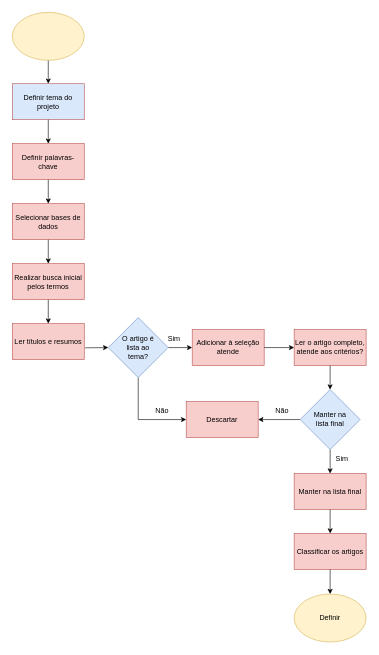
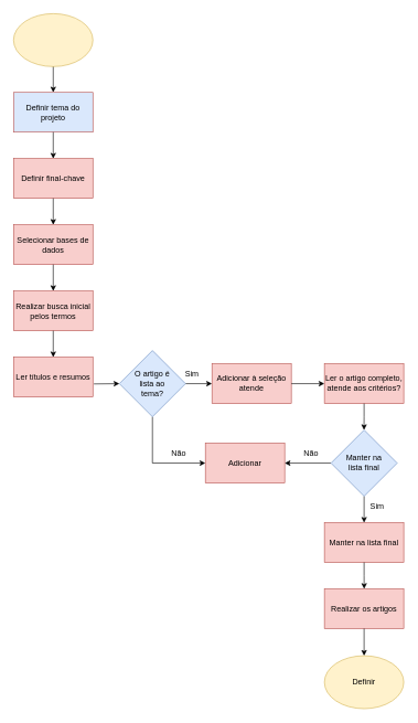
- <mxCell id="6" value="Definir palavras-chave" style="text;html=1;align=center;verticalAlign=middle;whiteSpace=wrap;rounded=0;" vertex="1" parent="1"><mxGeometry x="20" y="239" width="120" height="60" as="geometry" /></mxCell>
+ <mxCell id="6" value="Definir final-chave" style="text;html=1;align=center;verticalAlign=middle;whiteSpace=wrap;rounded=0;" vertex="1" parent="1"><mxGeometry x="20" y="239" width="120" height="60" as="geometry" /></mxCell>
- <mxCell id="24" value="Descartar" style="text;html=1;align=center;verticalAlign=middle;whiteSpace=wrap;rounded=0;" vertex="1" parent="1"><mxGeometry x="310" y="669" width="120" height="60" as="geometry" /></mxCell>
+ <mxCell id="24" value="Adicionar" style="text;html=1;align=center;verticalAlign=middle;whiteSpace=wrap;rounded=0;" vertex="1" parent="1"><mxGeometry x="310" y="669" width="120" height="60" as="geometry" /></mxCell>
- <mxCell id="42" value="Classificar os artigos" style="text;html=1;align=center;verticalAlign=middle;whiteSpace=wrap;rounded=0;" vertex="1" parent="1"><mxGeometry x="490" y="889" width="120" height="60" as="geometry" /></mxCell>
+ <mxCell id="42" value="Realizar os artigos" style="text;html=1;align=center;verticalAlign=middle;whiteSpace=wrap;rounded=0;" vertex="1" parent="1"><mxGeometry x="490" y="889" width="120" height="60" as="geometry" /></mxCell>
